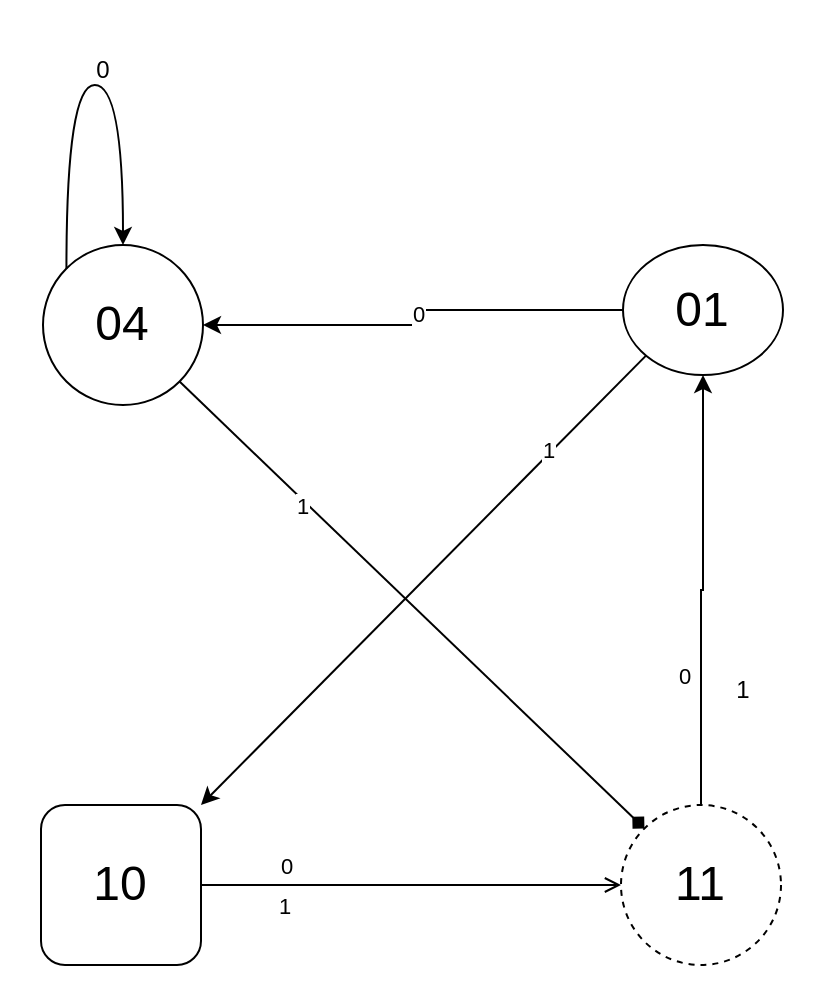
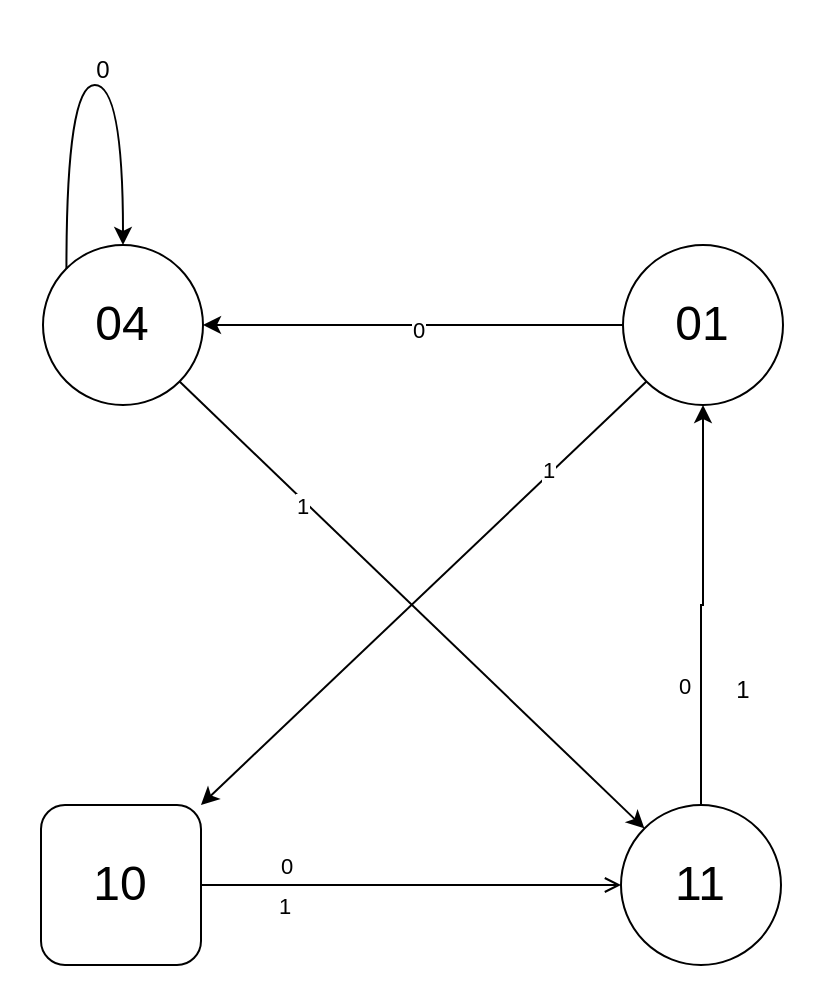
- <mxCell id="9" value="01" style="ellipse;whiteSpace=wrap;html=1;aspect=fixed;fontSize=24;" vertex="1" parent="1"><mxGeometry x="311" y="122" width="80" height="65" as="geometry" /></mxCell>
+ <mxCell id="9" value="01" style="ellipse;whiteSpace=wrap;html=1;aspect=fixed;fontSize=24;" vertex="1" parent="1"><mxGeometry x="311" y="122" width="80" height="80" as="geometry" /></mxCell>
- <mxCell id="2" style="rounded=0;orthogonalLoop=1;jettySize=auto;html=1;exitX=1;exitY=1;exitDx=0;exitDy=0;entryX=0;entryY=0;entryDx=0;entryDy=0;endArrow=diamond;" edge="1" parent="1" source="4" target="16"><mxGeometry relative="1" as="geometry" /></mxCell>
+ <mxCell id="2" style="rounded=0;orthogonalLoop=1;jettySize=auto;html=1;exitX=1;exitY=1;exitDx=0;exitDy=0;entryX=0;entryY=0;entryDx=0;entryDy=0;" edge="1" parent="1" source="4" target="16"><mxGeometry relative="1" as="geometry" /></mxCell>
- <mxCell id="16" value="11" style="ellipse;whiteSpace=wrap;html=1;aspect=fixed;fontSize=24;dashed=1;" vertex="1" parent="1"><mxGeometry x="310" y="402" width="80" height="80" as="geometry" /></mxCell>
+ <mxCell id="16" value="11" style="ellipse;whiteSpace=wrap;html=1;aspect=fixed;fontSize=24;" vertex="1" parent="1"><mxGeometry x="310" y="402" width="80" height="80" as="geometry" /></mxCell>
